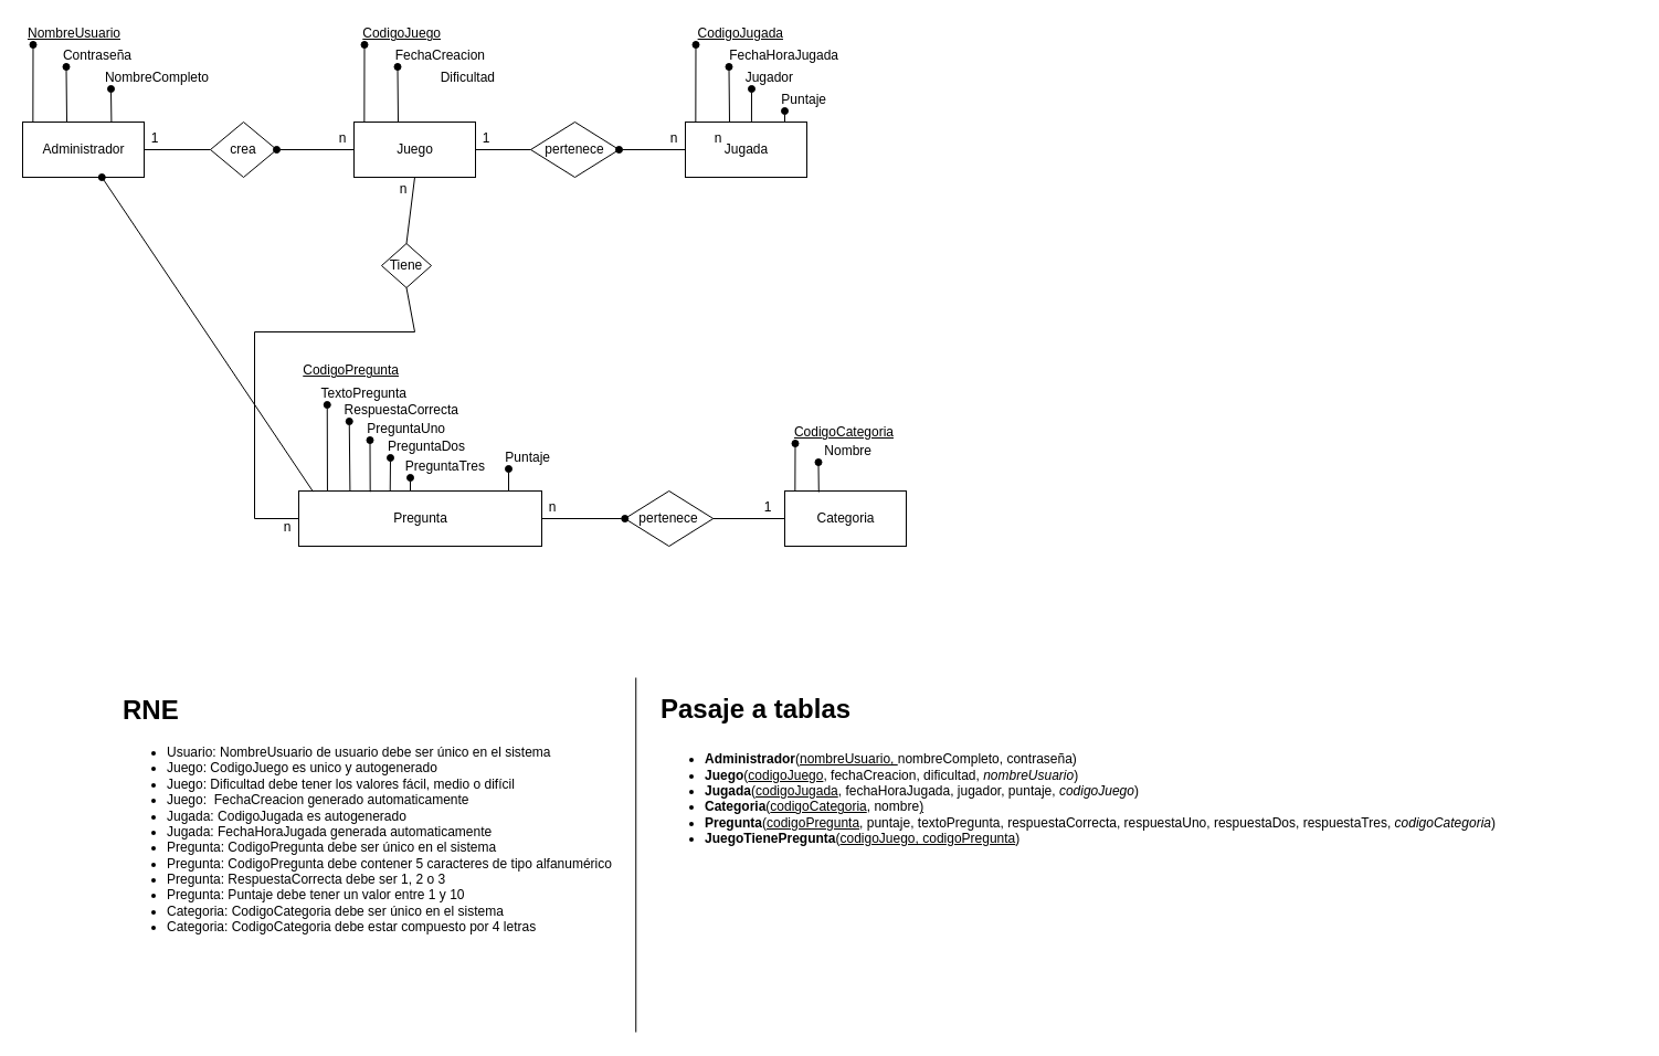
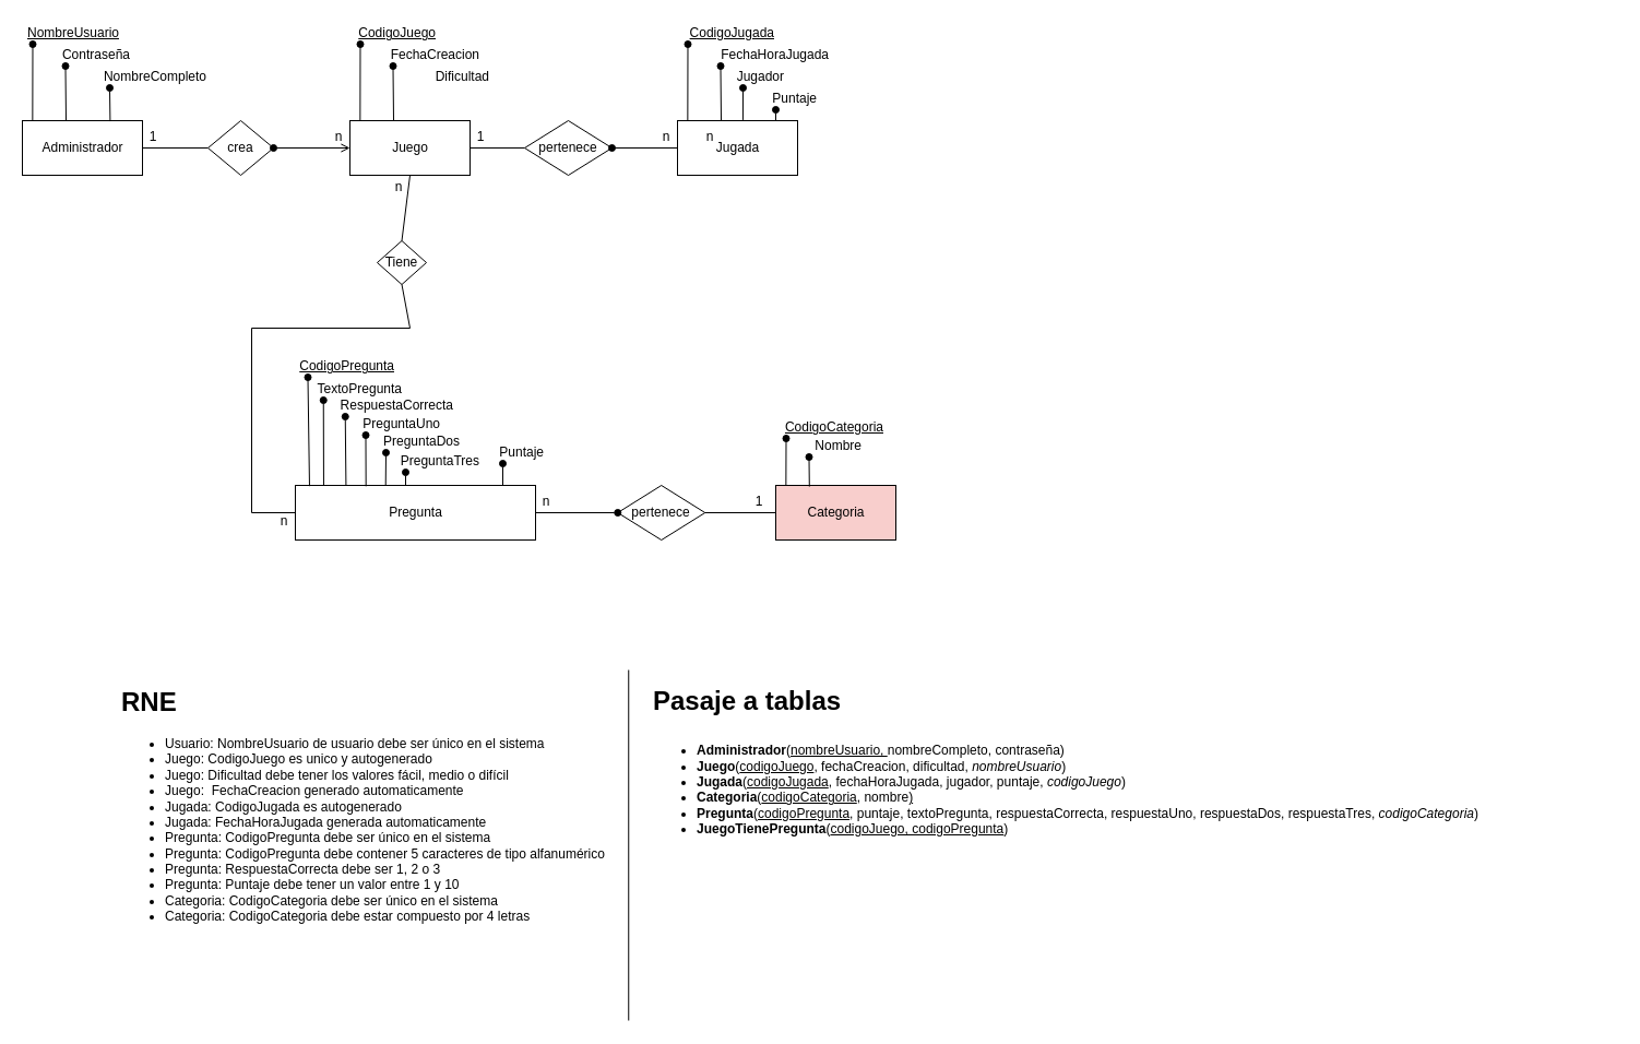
- <mxCell id="42" value="" style="endArrow=none;html=1;rounded=0;entryX=0;entryY=0.5;entryDx=0;entryDy=0;startArrow=oval;startFill=1;" parent="1" source="40" target="9" edge="1"><mxGeometry width="50" height="50" relative="1" as="geometry"><mxPoint x="210" y="240" as="sourcePoint" /><mxPoint x="260" y="190" as="targetPoint" /></mxGeometry></mxCell>
+ <mxCell id="42" value="" style="endArrow=open;html=1;rounded=0;entryX=0;entryY=0.5;entryDx=0;entryDy=0;startArrow=oval;startFill=1;" parent="1" source="40" target="9" edge="1"><mxGeometry width="50" height="50" relative="1" as="geometry"><mxPoint x="210" y="240" as="sourcePoint" /><mxPoint x="260" y="190" as="targetPoint" /></mxGeometry></mxCell>
- <mxCell id="25" value="" style="endArrow=oval;html=1;rounded=0;exitX=0.059;exitY=0.013;exitDx=0;exitDy=0;exitPerimeter=0;endFill=1;" parent="1" source="24" target="2" edge="1"><mxGeometry width="50" height="50" relative="1" as="geometry"><mxPoint x="348" y="424" as="sourcePoint" /><mxPoint x="319" y="394" as="targetPoint" /></mxGeometry></mxCell>
+ <mxCell id="25" value="" style="endArrow=oval;html=1;rounded=0;exitX=0.059;exitY=0.013;exitDx=0;exitDy=0;exitPerimeter=0;endFill=1;entryX=0;entryY=1;entryDx=0;entryDy=0;" parent="1" source="24" target="26" edge="1"><mxGeometry width="50" height="50" relative="1" as="geometry"><mxPoint x="348" y="424" as="sourcePoint" /><mxPoint x="319" y="394" as="targetPoint" /></mxGeometry></mxCell>
- <mxCell id="37" value="Categoria" style="html=1;" parent="1" vertex="1"><mxGeometry x="710" y="444" width="110" height="50" as="geometry" /></mxCell>
+ <mxCell id="37" value="Categoria" style="html=1;fillColor=#f8cecc;" parent="1" vertex="1"><mxGeometry x="710" y="444" width="110" height="50" as="geometry" /></mxCell>
